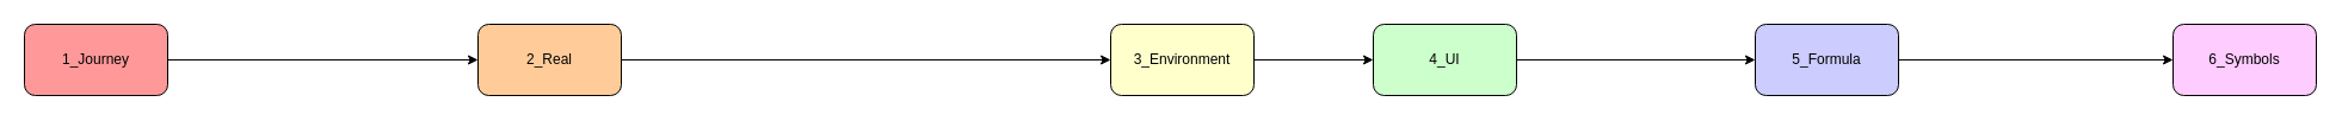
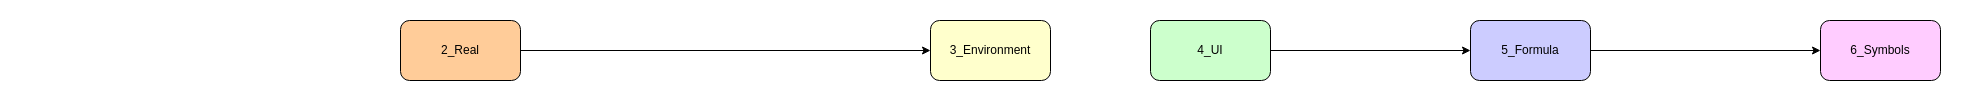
- <mxCell id="3" value="1_Journey" style="rounded=1;whiteSpace=wrap;html=1;fillColor=#FF9999;" parent="1" vertex="1"><mxGeometry x="20" y="20" width="120" height="60" as="geometry" /></mxCell>
- <mxCell id="2" style="edgeStyle=none;html=1;" parent="1" source="3" target="5" edge="1"><mxGeometry relative="1" as="geometry" /></mxCell>
- <mxCell id="6" value="" style="edgeStyle=none;html=1;" parent="1" source="7" target="9" edge="1"><mxGeometry relative="1" as="geometry" /></mxCell>
